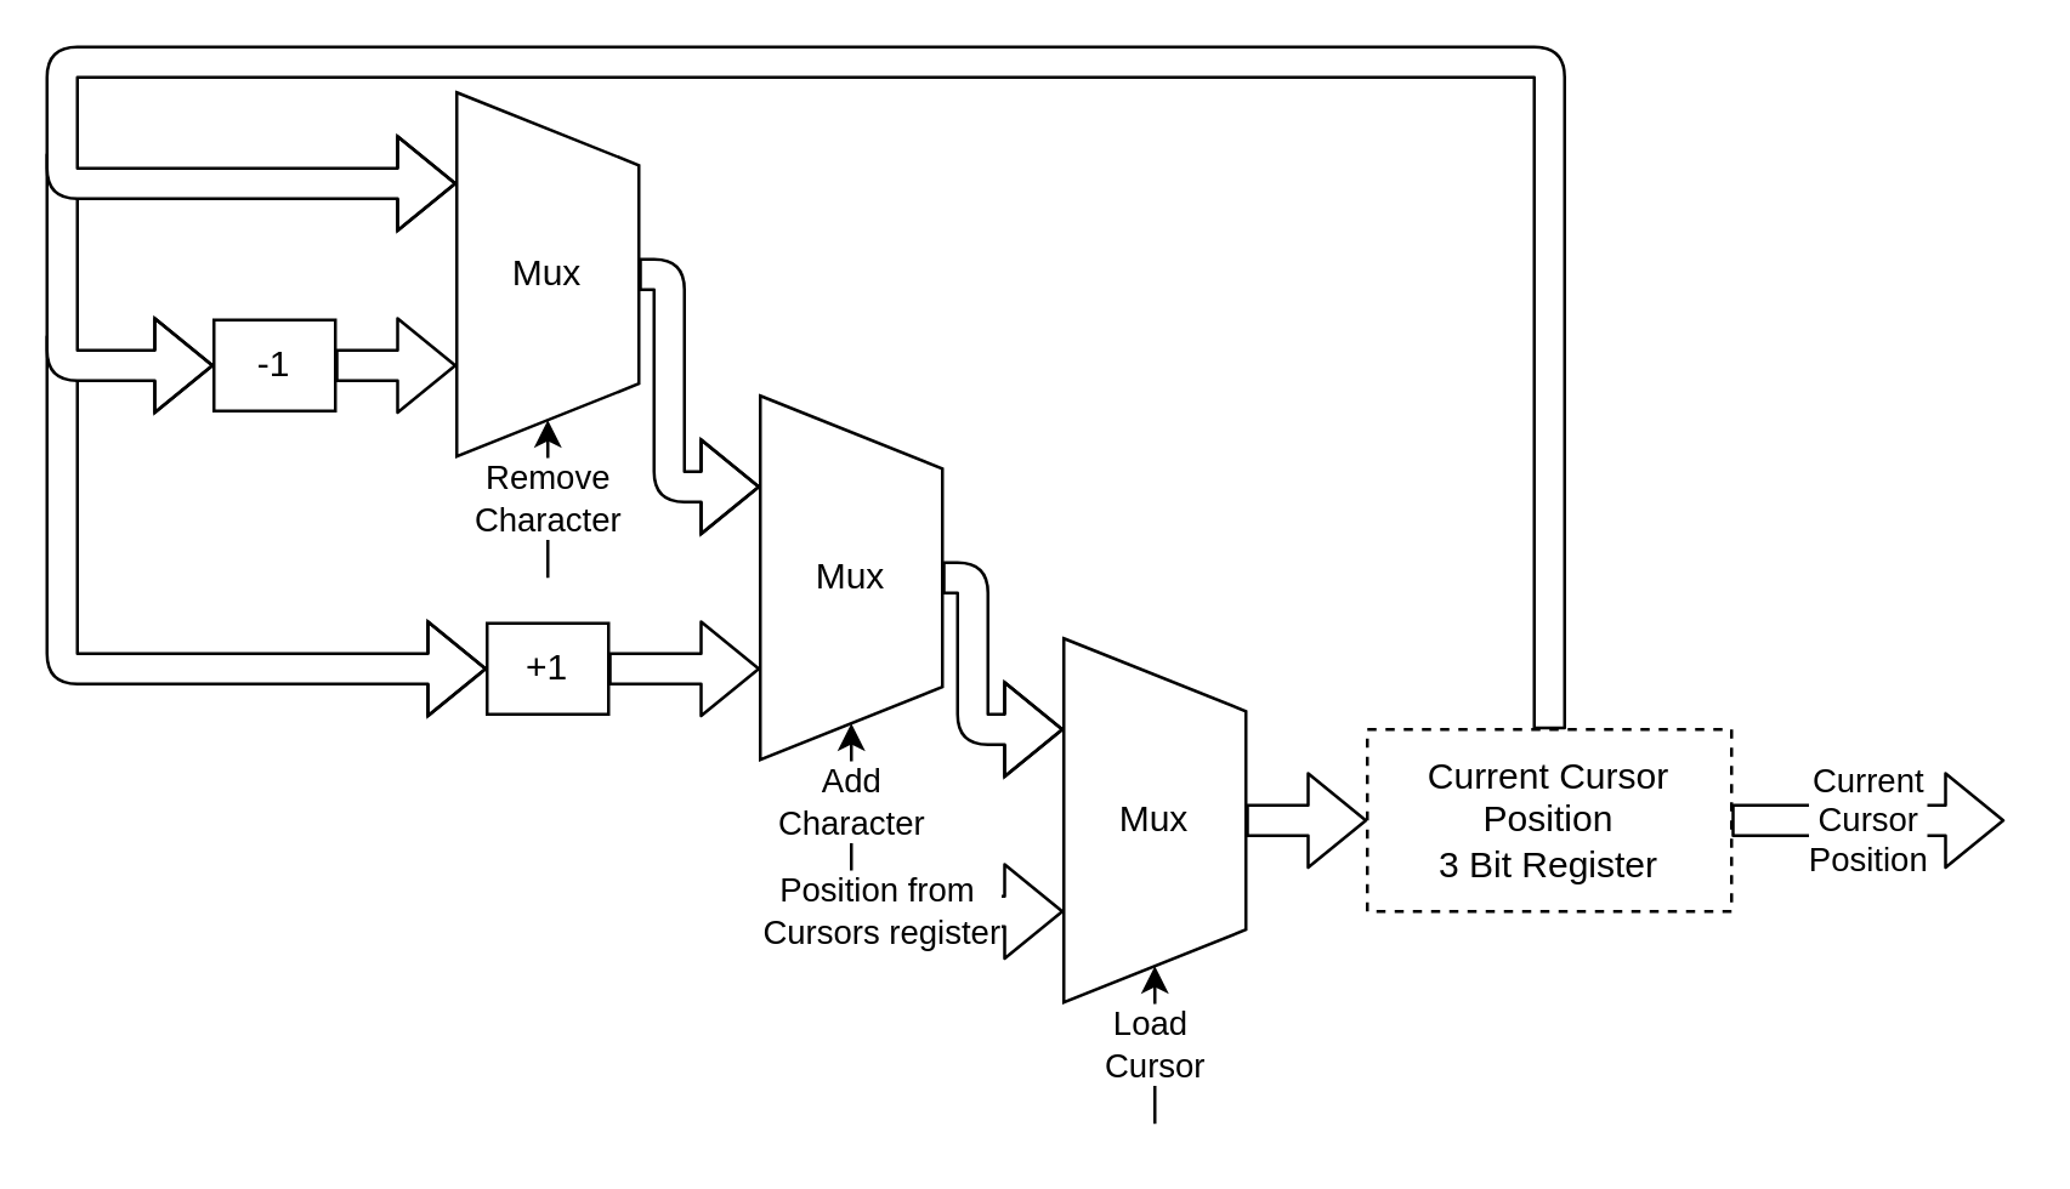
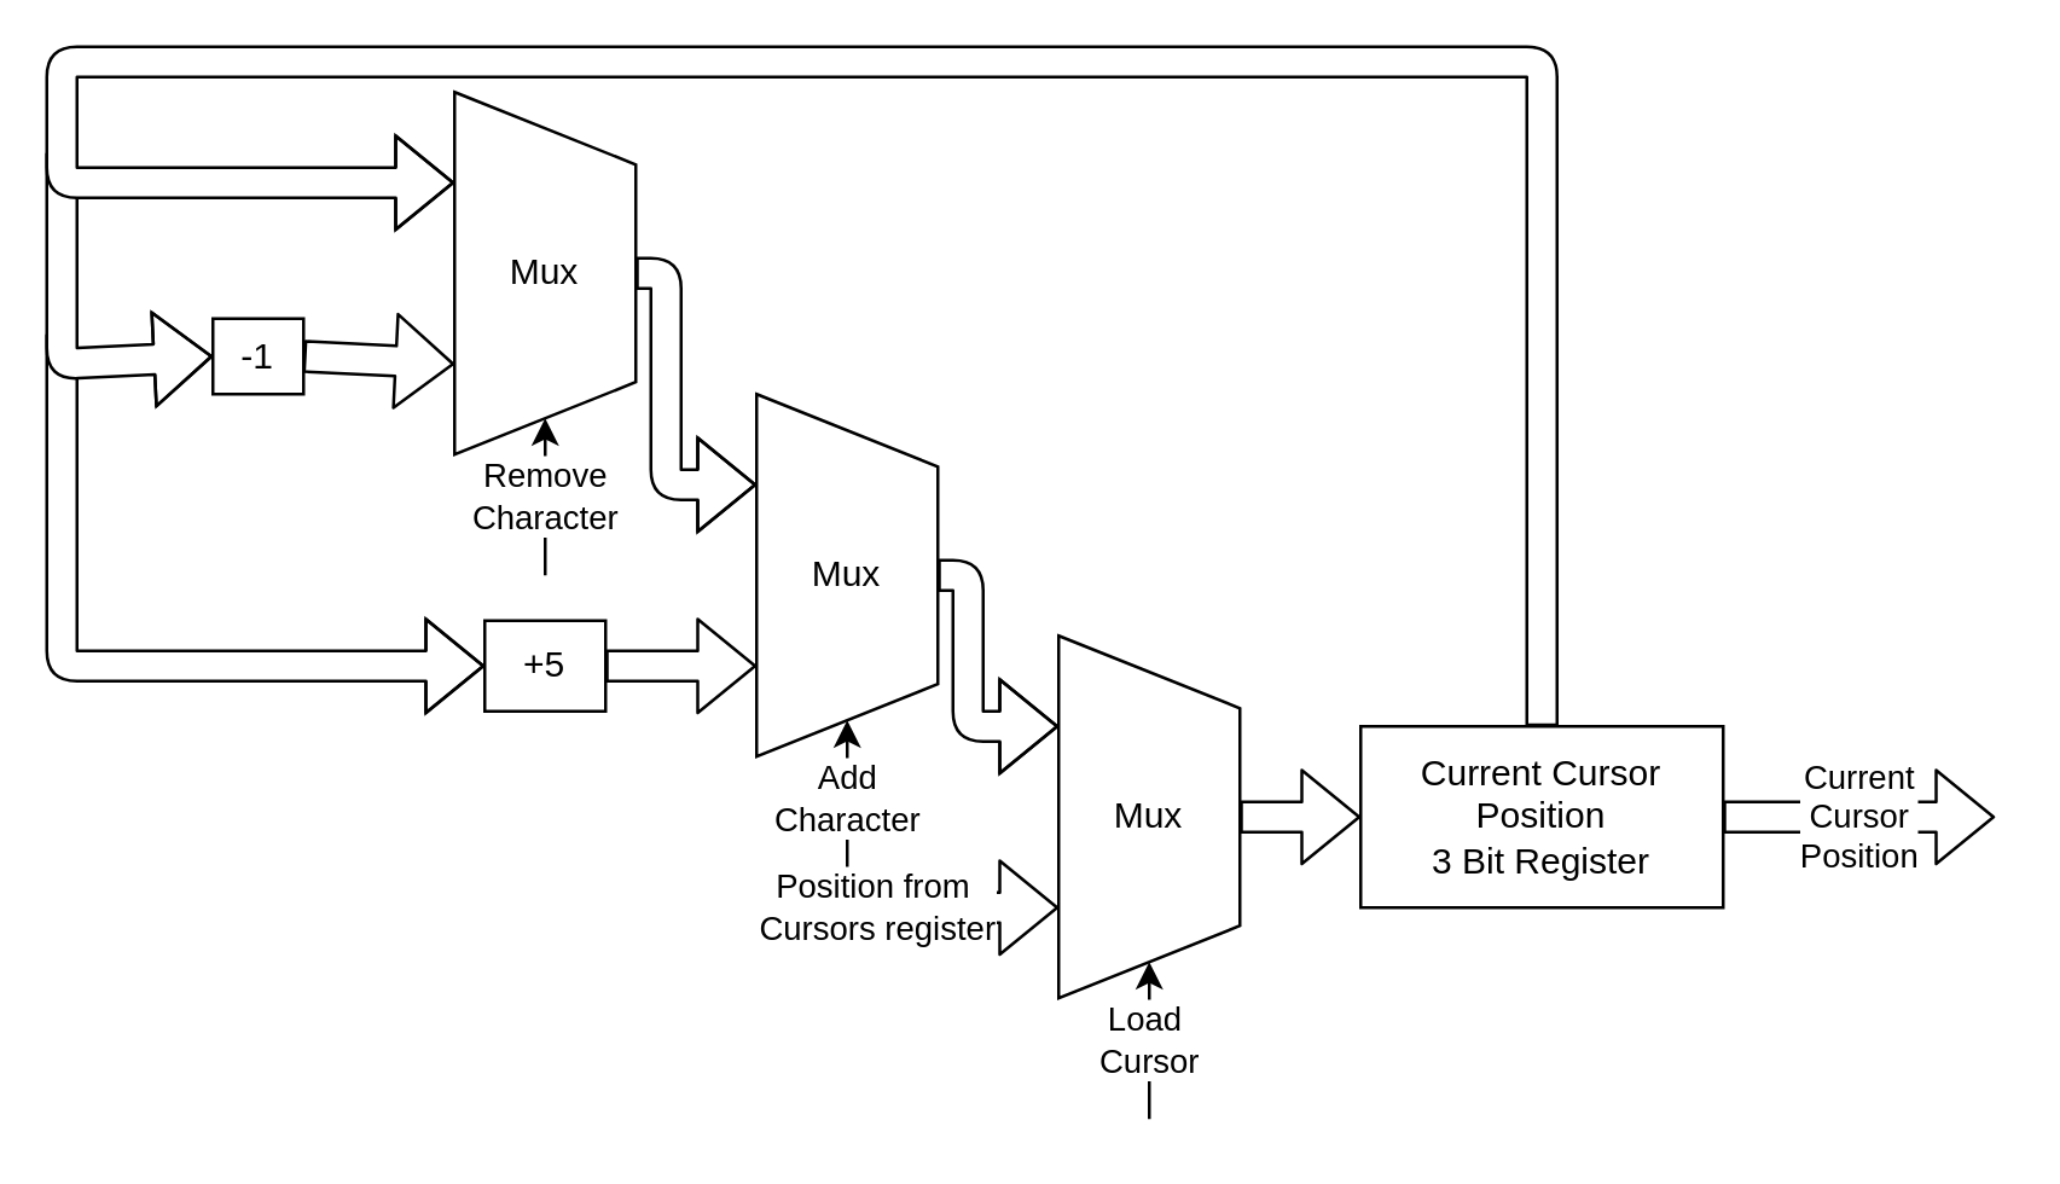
- <mxCell id="17" value="-1" parent="1" style="rounded=0;whiteSpace=wrap;html=1;" vertex="1"><mxGeometry as="geometry" x="70" y="105" width="40" height="30" /></mxCell>
+ <mxCell id="17" value="-1" parent="1" style="rounded=0;whiteSpace=wrap;html=1;" vertex="1"><mxGeometry x="70" y="105" as="geometry" width="30" height="25" /></mxCell>
- <mxCell id="15" value="+1" parent="1" style="rounded=0;whiteSpace=wrap;html=1;" vertex="1"><mxGeometry as="geometry" x="160" y="205" width="40" height="30" /></mxCell>
+ <mxCell id="15" value="+5" parent="1" style="rounded=0;whiteSpace=wrap;html=1;" vertex="1"><mxGeometry as="geometry" x="160" y="205" width="40" height="30" /></mxCell>
- <mxCell id="4" value="Current Cursor Position&lt;br&gt;3 Bit Register&lt;br&gt;" parent="1" style="rounded=0;whiteSpace=wrap;html=1;dashed=1;" vertex="1"><mxGeometry as="geometry" x="450" y="240" width="120" height="60" /></mxCell>
+ <mxCell id="4" value="Current Cursor Position&lt;br&gt;3 Bit Register&lt;br&gt;" parent="1" style="rounded=0;whiteSpace=wrap;html=1;" vertex="1"><mxGeometry as="geometry" x="450" y="240" width="120" height="60" /></mxCell>
